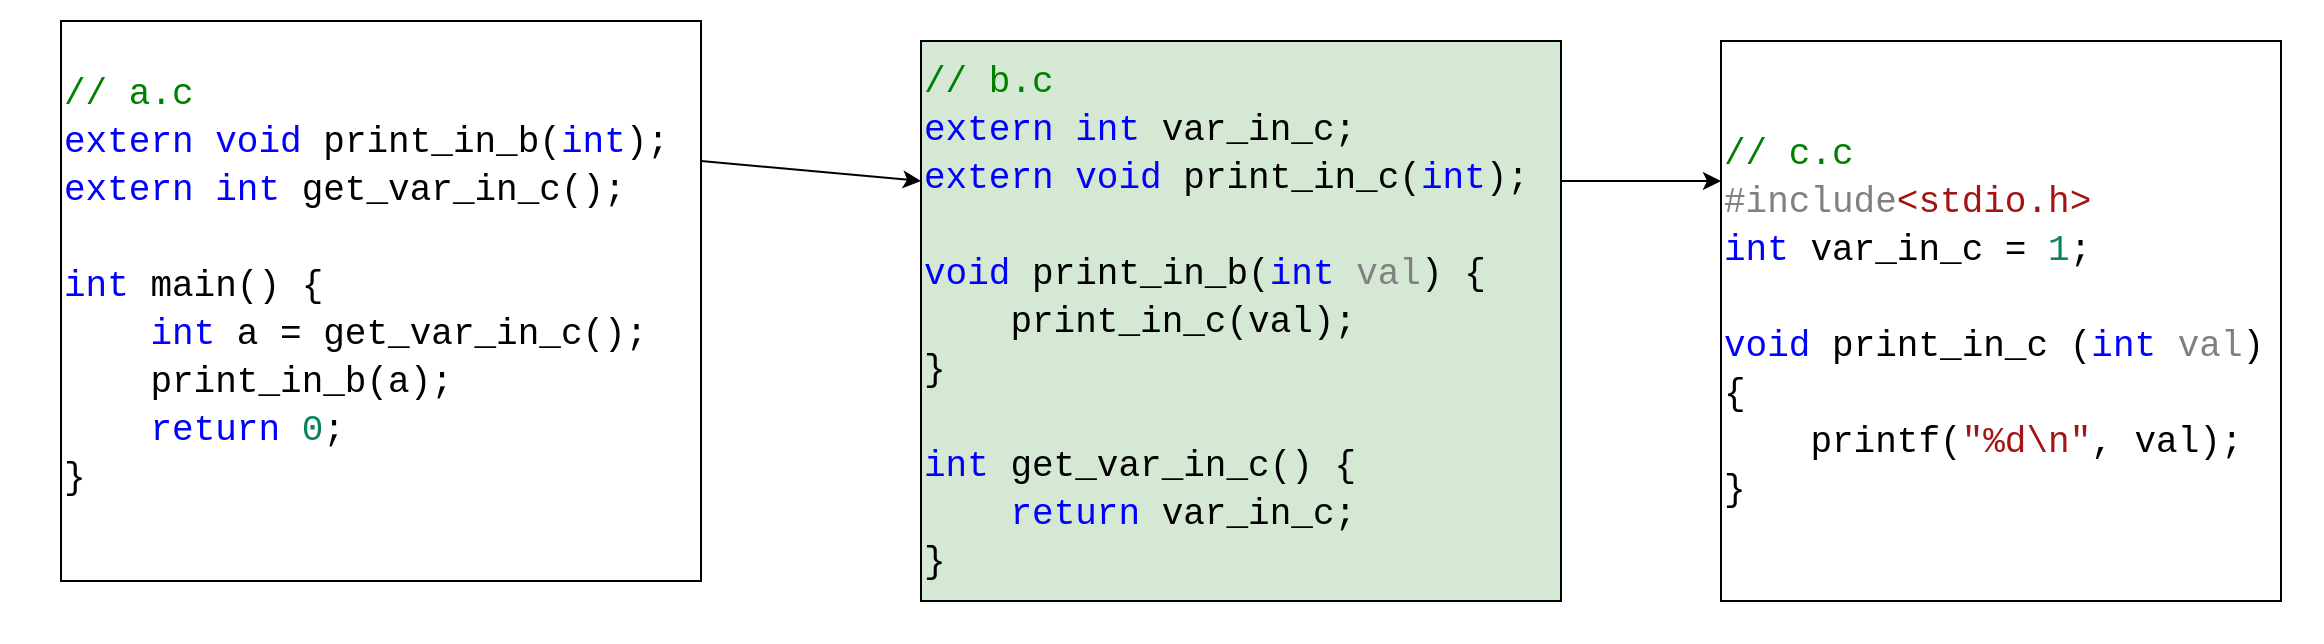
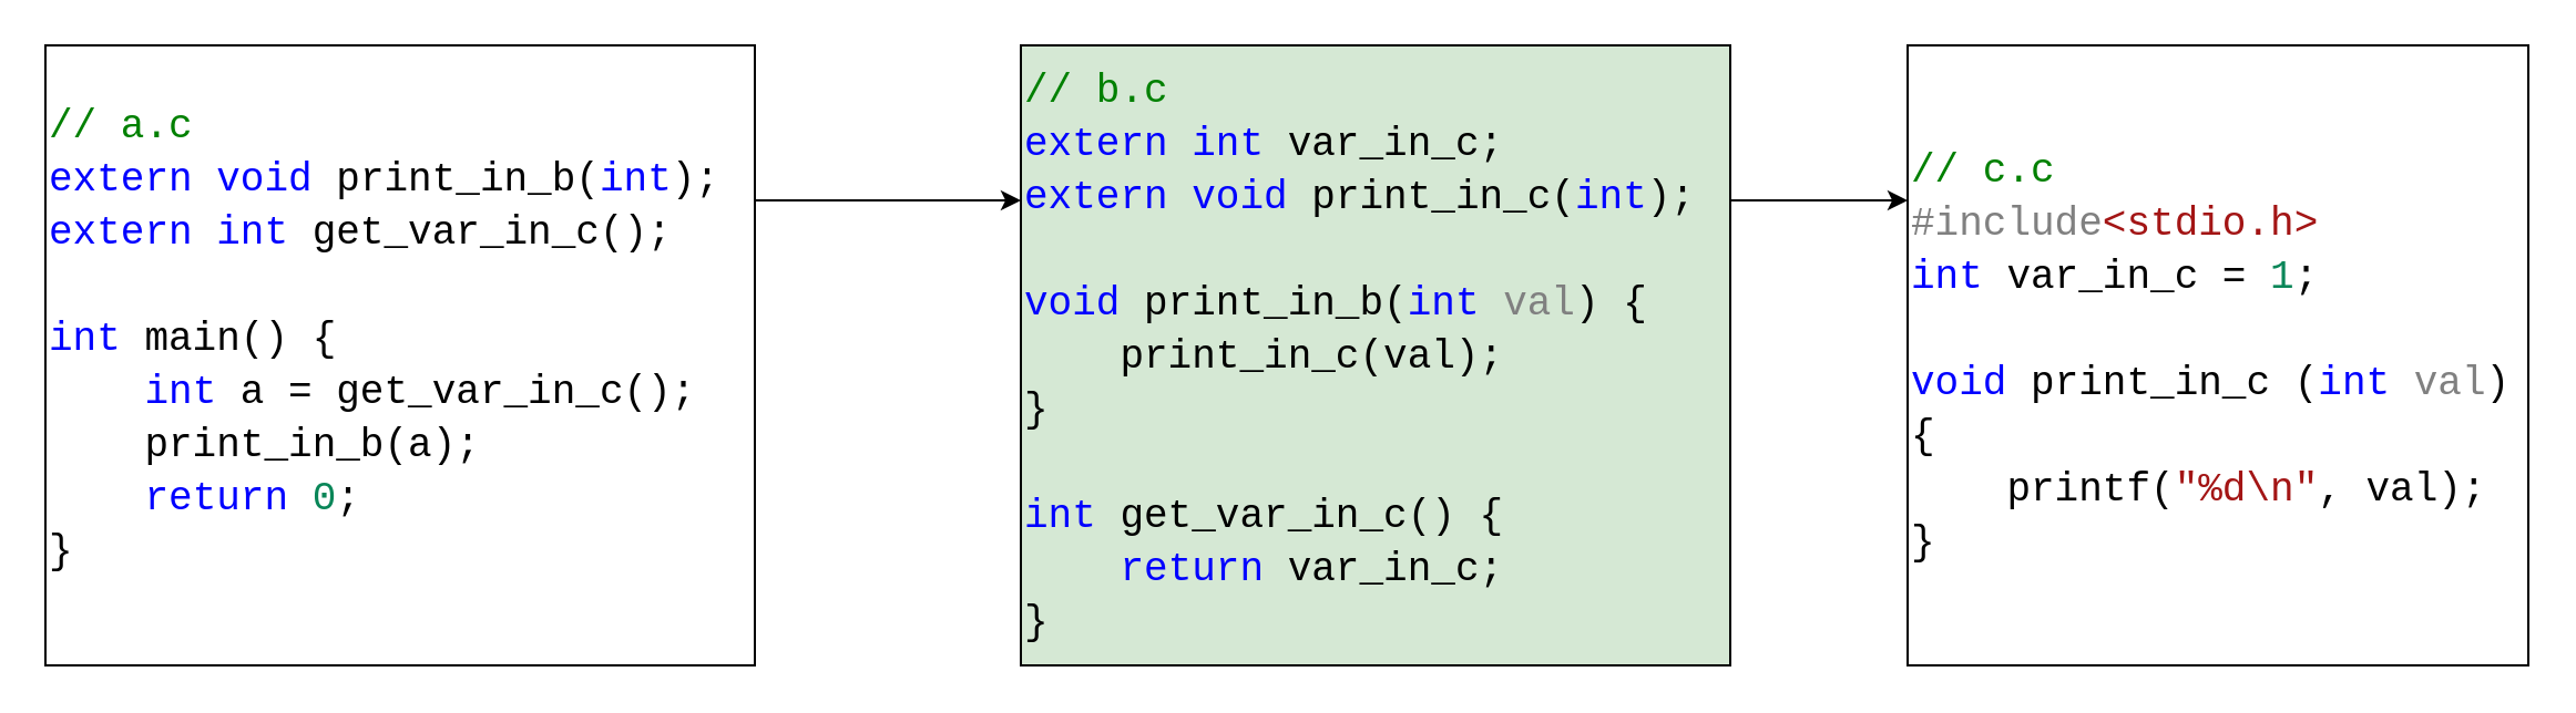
- <mxCell id="2" value="&#10;&lt;div style=&quot;color: rgb(0, 0, 0); background-color: rgb(255, 255, 255); font-family: consolas, 楷体, Consolas, &amp;quot;Courier New&amp;quot;, monospace; font-weight: normal; font-size: 18px; line-height: 24px;&quot;&gt;&lt;div&gt;&lt;span style=&quot;color: #008000;&quot;&gt;// a.c&lt;/span&gt;&lt;/div&gt;&lt;div&gt;&lt;span style=&quot;color: #0000ff;&quot;&gt;extern&lt;/span&gt;&lt;span style=&quot;color: #000000;&quot;&gt; &lt;/span&gt;&lt;span style=&quot;color: #0000ff;&quot;&gt;void&lt;/span&gt;&lt;span style=&quot;color: #000000;&quot;&gt; print_in_b(&lt;/span&gt;&lt;span style=&quot;color: #0000ff;&quot;&gt;int&lt;/span&gt;&lt;span style=&quot;color: #000000;&quot;&gt;);&lt;/span&gt;&lt;/div&gt;&lt;div&gt;&lt;span style=&quot;color: #0000ff;&quot;&gt;extern&lt;/span&gt;&lt;span style=&quot;color: #000000;&quot;&gt; &lt;/span&gt;&lt;span style=&quot;color: #0000ff;&quot;&gt;int&lt;/span&gt;&lt;span style=&quot;color: #000000;&quot;&gt; get_var_in_c();&lt;/span&gt;&lt;/div&gt;&lt;br&gt;&lt;div&gt;&lt;span style=&quot;color: #0000ff;&quot;&gt;int&lt;/span&gt;&lt;span style=&quot;color: #000000;&quot;&gt; main() {&lt;/span&gt;&lt;/div&gt;&lt;div&gt;&lt;span style=&quot;color: #000000;&quot;&gt;&amp;nbsp; &amp;nbsp; &lt;/span&gt;&lt;span style=&quot;color: #0000ff;&quot;&gt;int&lt;/span&gt;&lt;span style=&quot;color: #000000;&quot;&gt; a = get_var_in_c();&lt;/span&gt;&lt;/div&gt;&lt;div&gt;&lt;span style=&quot;color: #000000;&quot;&gt;&amp;nbsp; &amp;nbsp; print_in_b(a);&lt;/span&gt;&lt;/div&gt;&lt;div&gt;&lt;span style=&quot;color: #000000;&quot;&gt;&amp;nbsp; &amp;nbsp; &lt;/span&gt;&lt;span style=&quot;color: #0000ff;&quot;&gt;return&lt;/span&gt;&lt;span style=&quot;color: #000000;&quot;&gt; &lt;/span&gt;&lt;span style=&quot;color: #098658;&quot;&gt;0&lt;/span&gt;&lt;span style=&quot;color: #000000;&quot;&gt;;&lt;/span&gt;&lt;/div&gt;&lt;div&gt;&lt;span style=&quot;color: #000000;&quot;&gt;}&lt;/span&gt;&lt;/div&gt;&lt;/div&gt;&#10;&#10;" style="rounded=0;whiteSpace=wrap;html=1;align=left;" parent="1" vertex="1"><mxGeometry x="30" y="10" width="320" height="280" as="geometry" /></mxCell>
+ <mxCell id="2" value="&#10;&lt;div style=&quot;color: rgb(0, 0, 0); background-color: rgb(255, 255, 255); font-family: consolas, 楷体, Consolas, &amp;quot;Courier New&amp;quot;, monospace; font-weight: normal; font-size: 18px; line-height: 24px;&quot;&gt;&lt;div&gt;&lt;span style=&quot;color: #008000;&quot;&gt;// a.c&lt;/span&gt;&lt;/div&gt;&lt;div&gt;&lt;span style=&quot;color: #0000ff;&quot;&gt;extern&lt;/span&gt;&lt;span style=&quot;color: #000000;&quot;&gt; &lt;/span&gt;&lt;span style=&quot;color: #0000ff;&quot;&gt;void&lt;/span&gt;&lt;span style=&quot;color: #000000;&quot;&gt; print_in_b(&lt;/span&gt;&lt;span style=&quot;color: #0000ff;&quot;&gt;int&lt;/span&gt;&lt;span style=&quot;color: #000000;&quot;&gt;);&lt;/span&gt;&lt;/div&gt;&lt;div&gt;&lt;span style=&quot;color: #0000ff;&quot;&gt;extern&lt;/span&gt;&lt;span style=&quot;color: #000000;&quot;&gt; &lt;/span&gt;&lt;span style=&quot;color: #0000ff;&quot;&gt;int&lt;/span&gt;&lt;span style=&quot;color: #000000;&quot;&gt; get_var_in_c();&lt;/span&gt;&lt;/div&gt;&lt;br&gt;&lt;div&gt;&lt;span style=&quot;color: #0000ff;&quot;&gt;int&lt;/span&gt;&lt;span style=&quot;color: #000000;&quot;&gt; main() {&lt;/span&gt;&lt;/div&gt;&lt;div&gt;&lt;span style=&quot;color: #000000;&quot;&gt;&amp;nbsp; &amp;nbsp; &lt;/span&gt;&lt;span style=&quot;color: #0000ff;&quot;&gt;int&lt;/span&gt;&lt;span style=&quot;color: #000000;&quot;&gt; a = get_var_in_c();&lt;/span&gt;&lt;/div&gt;&lt;div&gt;&lt;span style=&quot;color: #000000;&quot;&gt;&amp;nbsp; &amp;nbsp; print_in_b(a);&lt;/span&gt;&lt;/div&gt;&lt;div&gt;&lt;span style=&quot;color: #000000;&quot;&gt;&amp;nbsp; &amp;nbsp; &lt;/span&gt;&lt;span style=&quot;color: #0000ff;&quot;&gt;return&lt;/span&gt;&lt;span style=&quot;color: #000000;&quot;&gt; &lt;/span&gt;&lt;span style=&quot;color: #098658;&quot;&gt;0&lt;/span&gt;&lt;span style=&quot;color: #000000;&quot;&gt;;&lt;/span&gt;&lt;/div&gt;&lt;div&gt;&lt;span style=&quot;color: #000000;&quot;&gt;}&lt;/span&gt;&lt;/div&gt;&lt;/div&gt;&#10;&#10;" style="rounded=0;whiteSpace=wrap;html=1;align=left;" parent="1" vertex="1"><mxGeometry x="20" y="20" width="320" height="280" as="geometry" /></mxCell>
